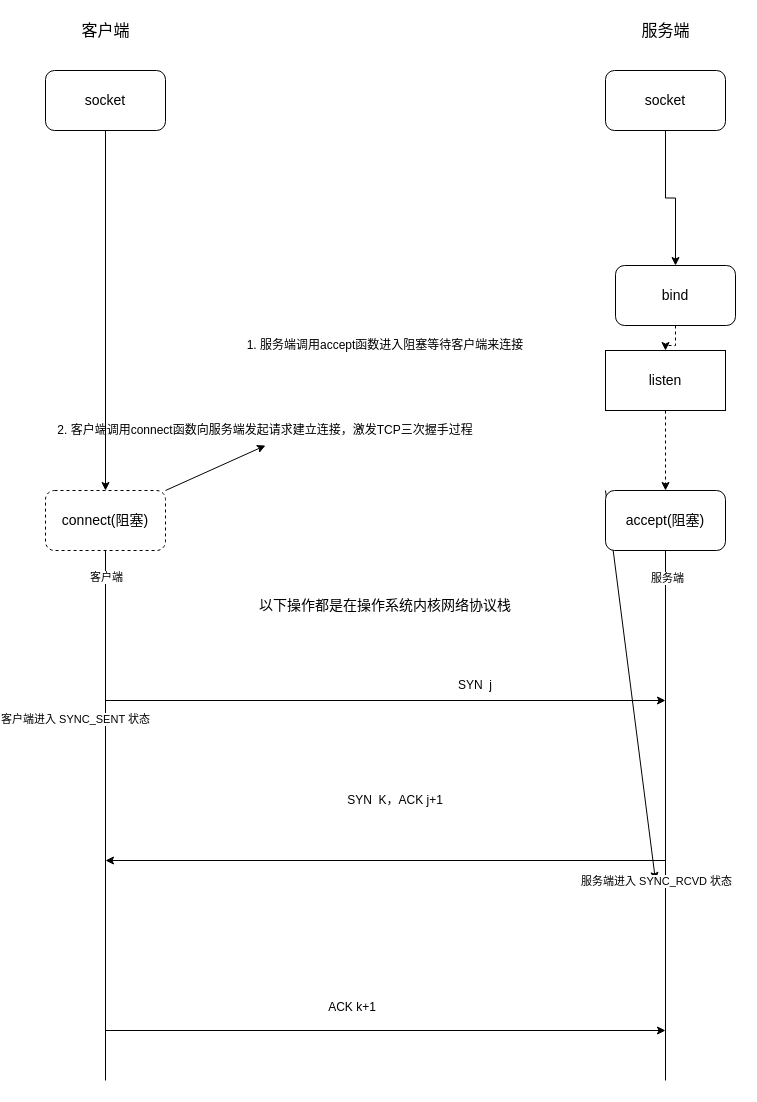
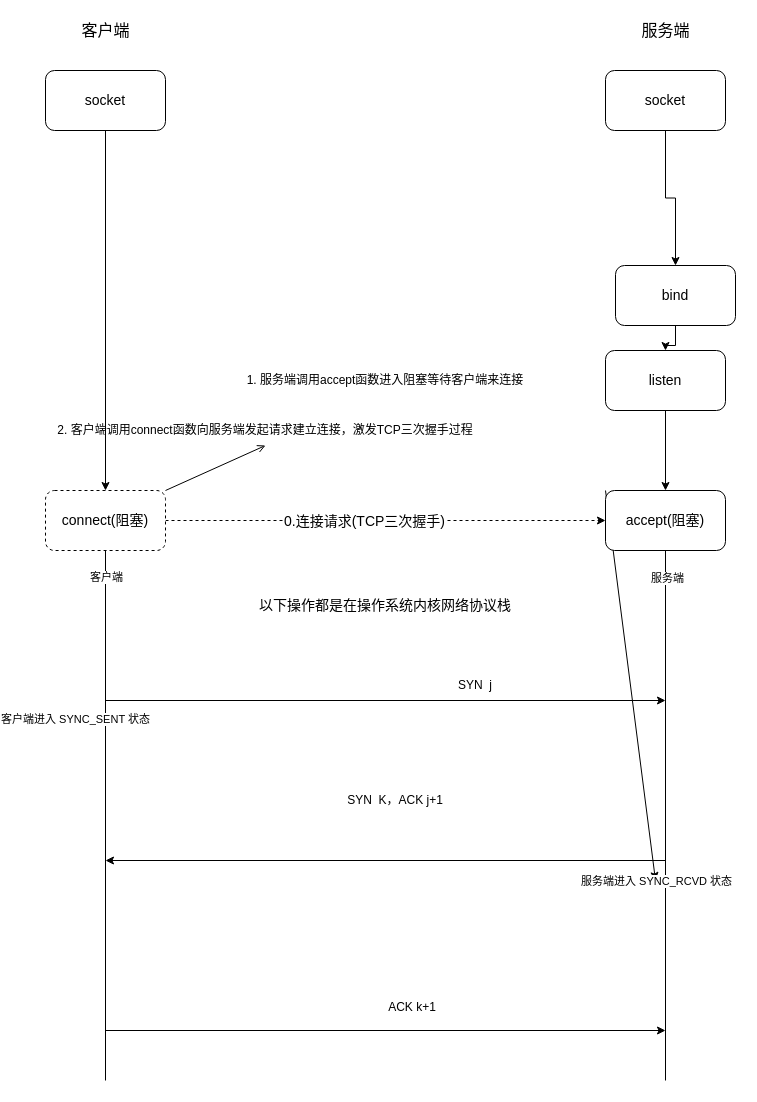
- <mxCell id="8" value="" style="edgeStyle=orthogonalEdgeStyle;rounded=0;orthogonalLoop=1;jettySize=auto;html=1;fontSize=16;dashed=1;" parent="1" source="9" target="11" edge="1"><mxGeometry relative="1" as="geometry" /></mxCell>
+ <mxCell id="8" value="" style="edgeStyle=orthogonalEdgeStyle;rounded=0;orthogonalLoop=1;jettySize=auto;html=1;fontSize=16;" parent="1" source="9" target="11" edge="1"><mxGeometry relative="1" as="geometry" /></mxCell>
- <mxCell id="18" value="1. 服务端调用accept函数进入阻塞等待客户端来连接" style="text;html=1;strokeColor=none;fillColor=none;align=center;verticalAlign=middle;whiteSpace=wrap;rounded=0;" vertex="1" parent="1"><mxGeometry x="220" y="325" width="280" height="40" as="geometry" /></mxCell>
+ <mxCell id="18" value="1. 服务端调用accept函数进入阻塞等待客户端来连接" style="text;html=1;strokeColor=none;fillColor=none;align=center;verticalAlign=middle;whiteSpace=wrap;rounded=0;" vertex="1" parent="1"><mxGeometry x="220" y="360" width="280" height="40" as="geometry" /></mxCell>
- <mxCell id="11" value="&lt;font style=&quot;font-size: 14px&quot;&gt;listen&lt;/font&gt;" style="whiteSpace=wrap;html=1;rounded=0;" parent="1" vertex="1"><mxGeometry x="580" y="350" width="120" height="60" as="geometry" /></mxCell>
+ <mxCell id="11" value="&lt;font style=&quot;font-size: 14px&quot;&gt;listen&lt;/font&gt;" style="whiteSpace=wrap;html=1;rounded=1;" parent="1" vertex="1"><mxGeometry x="580" y="350" width="120" height="60" as="geometry" /></mxCell>
- <mxCell id="10" value="" style="edgeStyle=orthogonalEdgeStyle;rounded=0;orthogonalLoop=1;jettySize=auto;html=1;fontSize=16;dashed=1;" parent="1" source="11" target="13" edge="1"><mxGeometry relative="1" as="geometry" /></mxCell>
+ <mxCell id="10" value="" style="edgeStyle=orthogonalEdgeStyle;rounded=0;orthogonalLoop=1;jettySize=auto;html=1;fontSize=16;" parent="1" source="11" target="13" edge="1"><mxGeometry relative="1" as="geometry" /></mxCell>
- <mxCell id="16" style="edgeStyle=none;rounded=0;orthogonalLoop=1;jettySize=auto;html=1;exitX=1;exitY=0;exitDx=0;exitDy=0;entryX=0.5;entryY=1;entryDx=0;entryDy=0;" edge="1" parent="1" source="17" target="20"><mxGeometry relative="1" as="geometry" /></mxCell>
+ <mxCell id="16" style="edgeStyle=none;rounded=0;orthogonalLoop=1;jettySize=auto;html=1;exitX=1;exitY=0;exitDx=0;exitDy=0;entryX=0.5;entryY=1;entryDx=0;entryDy=0;endArrow=open;" edge="1" parent="1" source="17" target="20"><mxGeometry relative="1" as="geometry" /></mxCell>
+ <mxCell id="14" style="edgeStyle=orthogonalEdgeStyle;rounded=0;orthogonalLoop=1;jettySize=auto;html=1;exitX=1;exitY=0.5;exitDx=0;exitDy=0;entryX=0;entryY=0.5;entryDx=0;entryDy=0;fontSize=14;dashed=1;" parent="1" source="17" target="13" edge="1"><mxGeometry relative="1" as="geometry" /></mxCell>
+ <mxCell id="15" value="&lt;div&gt;0.连接请求(TCP三次握手)&lt;/div&gt;" style="edgeLabel;html=1;align=center;verticalAlign=middle;resizable=0;points=[];fontSize=14;" parent="14" vertex="1" connectable="0"><mxGeometry x="-0.102" relative="1" as="geometry"><mxPoint as="offset" /></mxGeometry></mxCell>
- <mxCell id="32" value="ACK k+1" style="text;html=1;strokeColor=none;fillColor=none;align=center;verticalAlign=middle;whiteSpace=wrap;rounded=0;" vertex="1" parent="1"><mxGeometry x="280" y="1000" width="94" height="13" as="geometry" /></mxCell>
+ <mxCell id="32" value="ACK k+1" style="text;html=1;strokeColor=none;fillColor=none;align=center;verticalAlign=middle;whiteSpace=wrap;rounded=0;" vertex="1" parent="1"><mxGeometry x="340" y="1000" width="94" height="13" as="geometry" /></mxCell>
